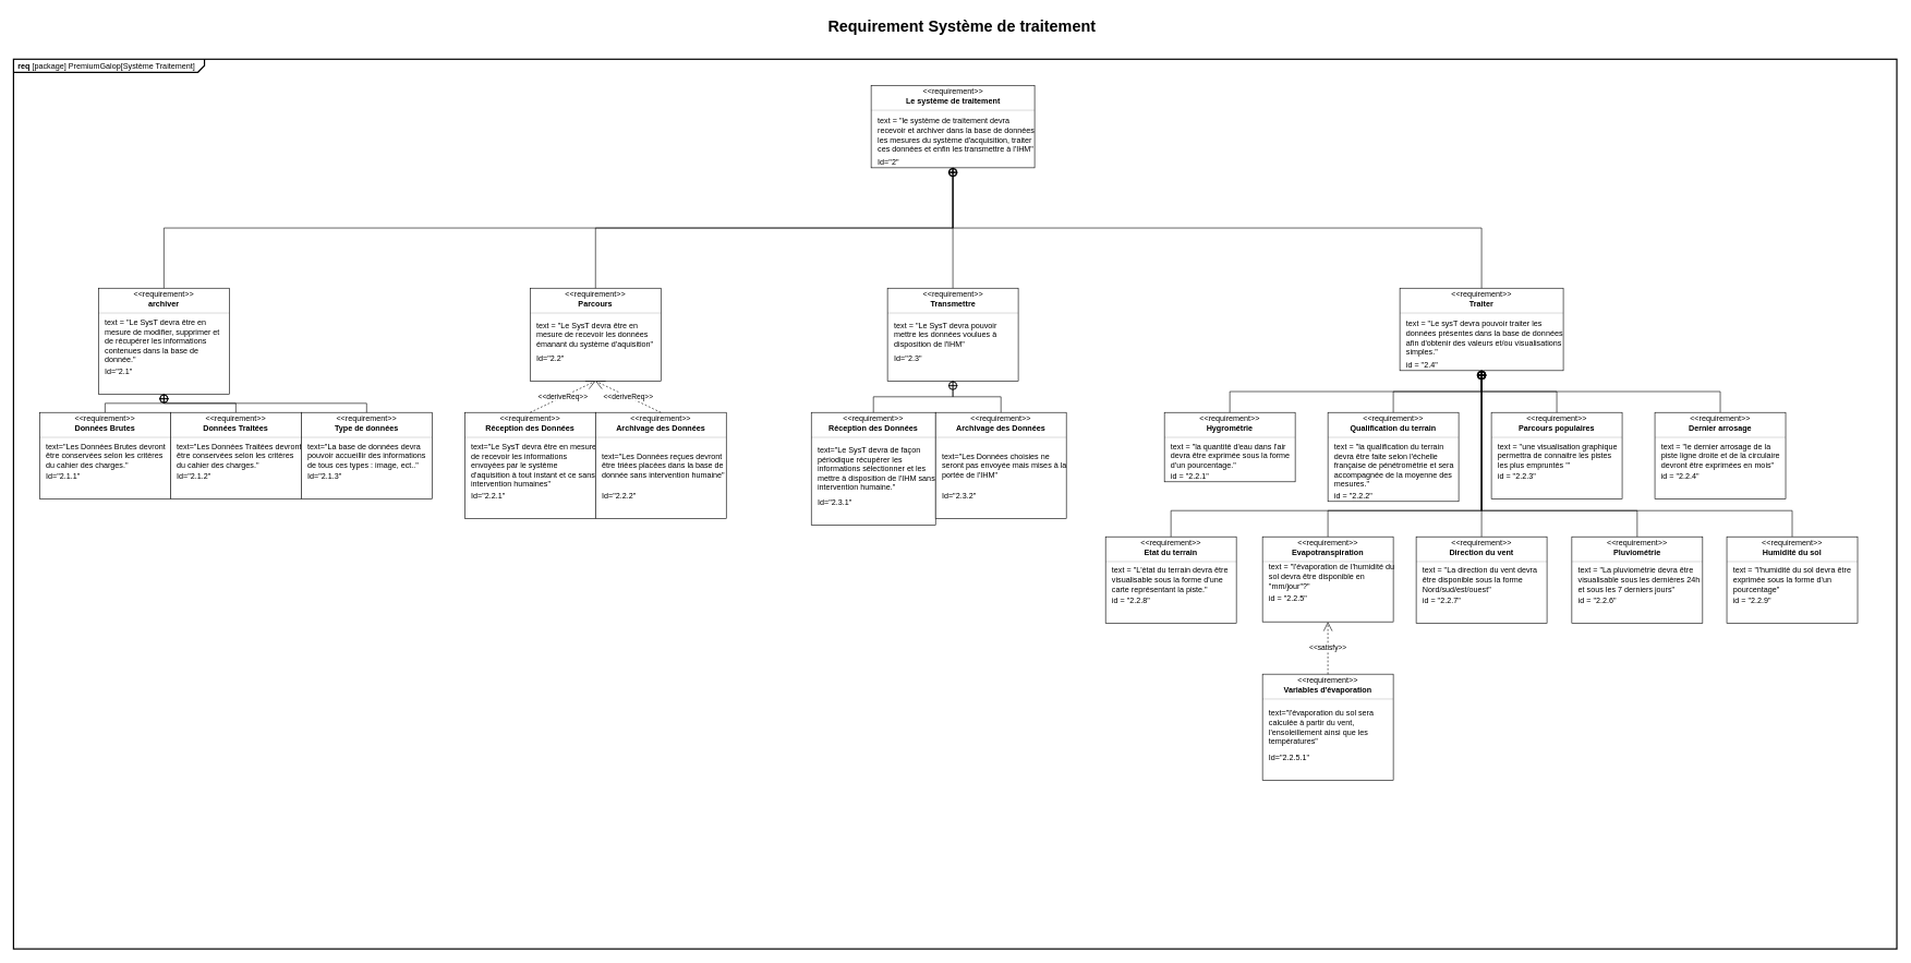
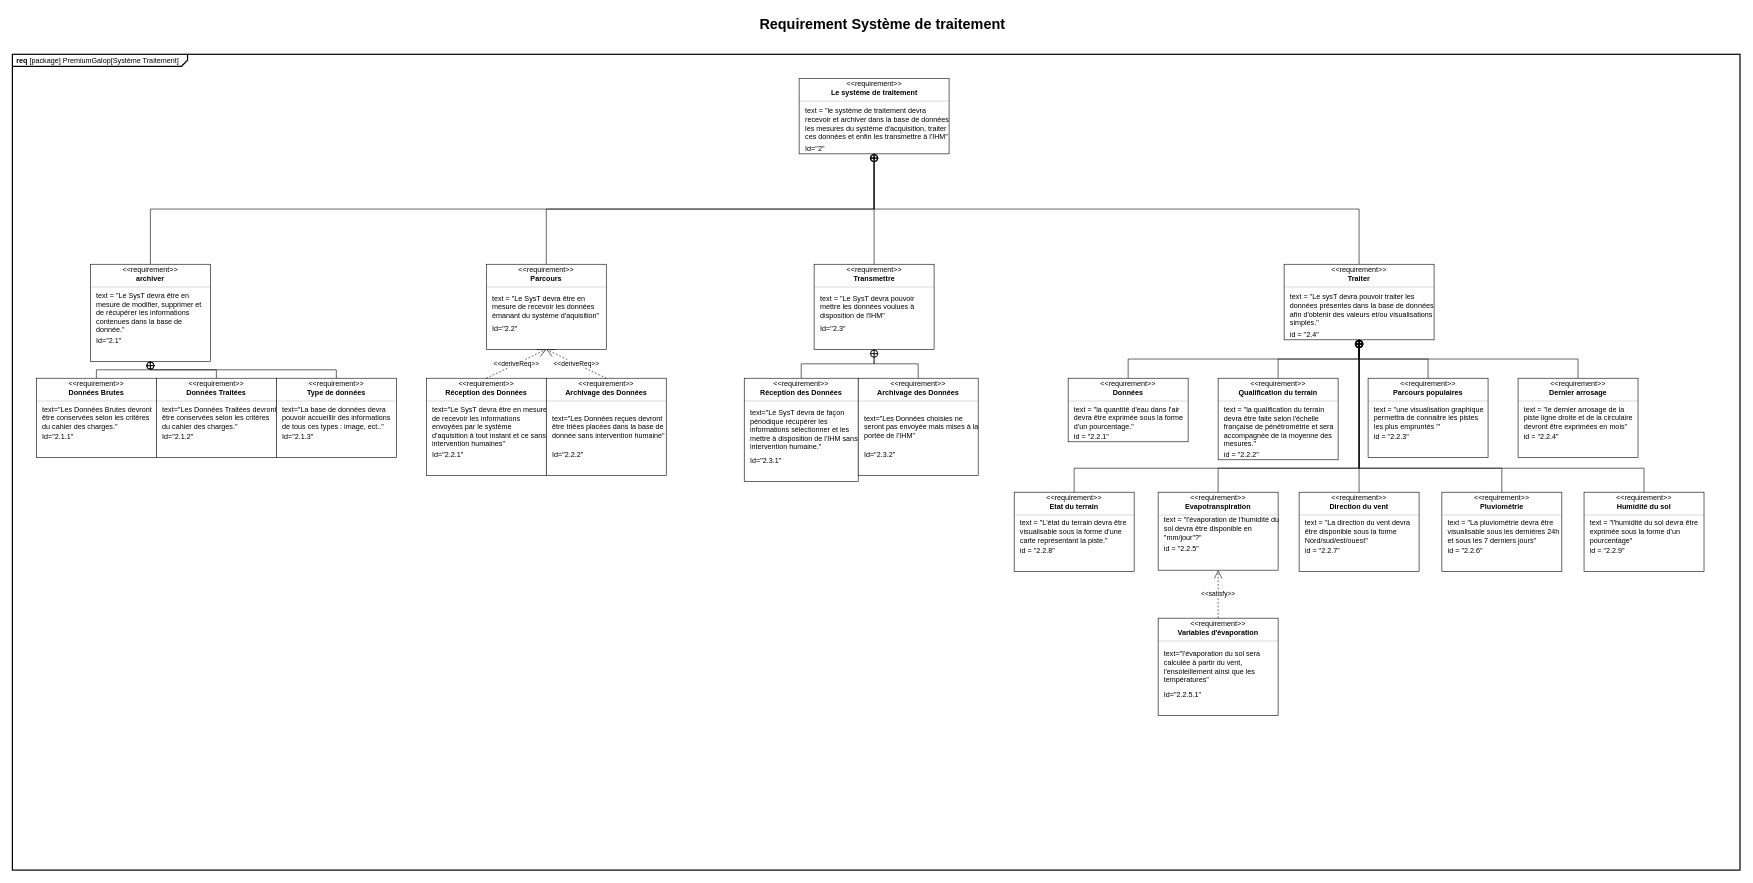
- <mxCell id="18" value="Hygrométrie" style="html=1;align=center;spacing=0;verticalAlign=middle;strokeColor=none;fillColor=none;whiteSpace=wrap;fontStyle=1" parent="16" vertex="1"><mxGeometry y="16" width="200" height="18" as="geometry" /></mxCell>
+ <mxCell id="18" value="Données" style="html=1;align=center;spacing=0;verticalAlign=middle;strokeColor=none;fillColor=none;whiteSpace=wrap;fontStyle=1" parent="16" vertex="1"><mxGeometry y="16" width="200" height="18" as="geometry" /></mxCell>
